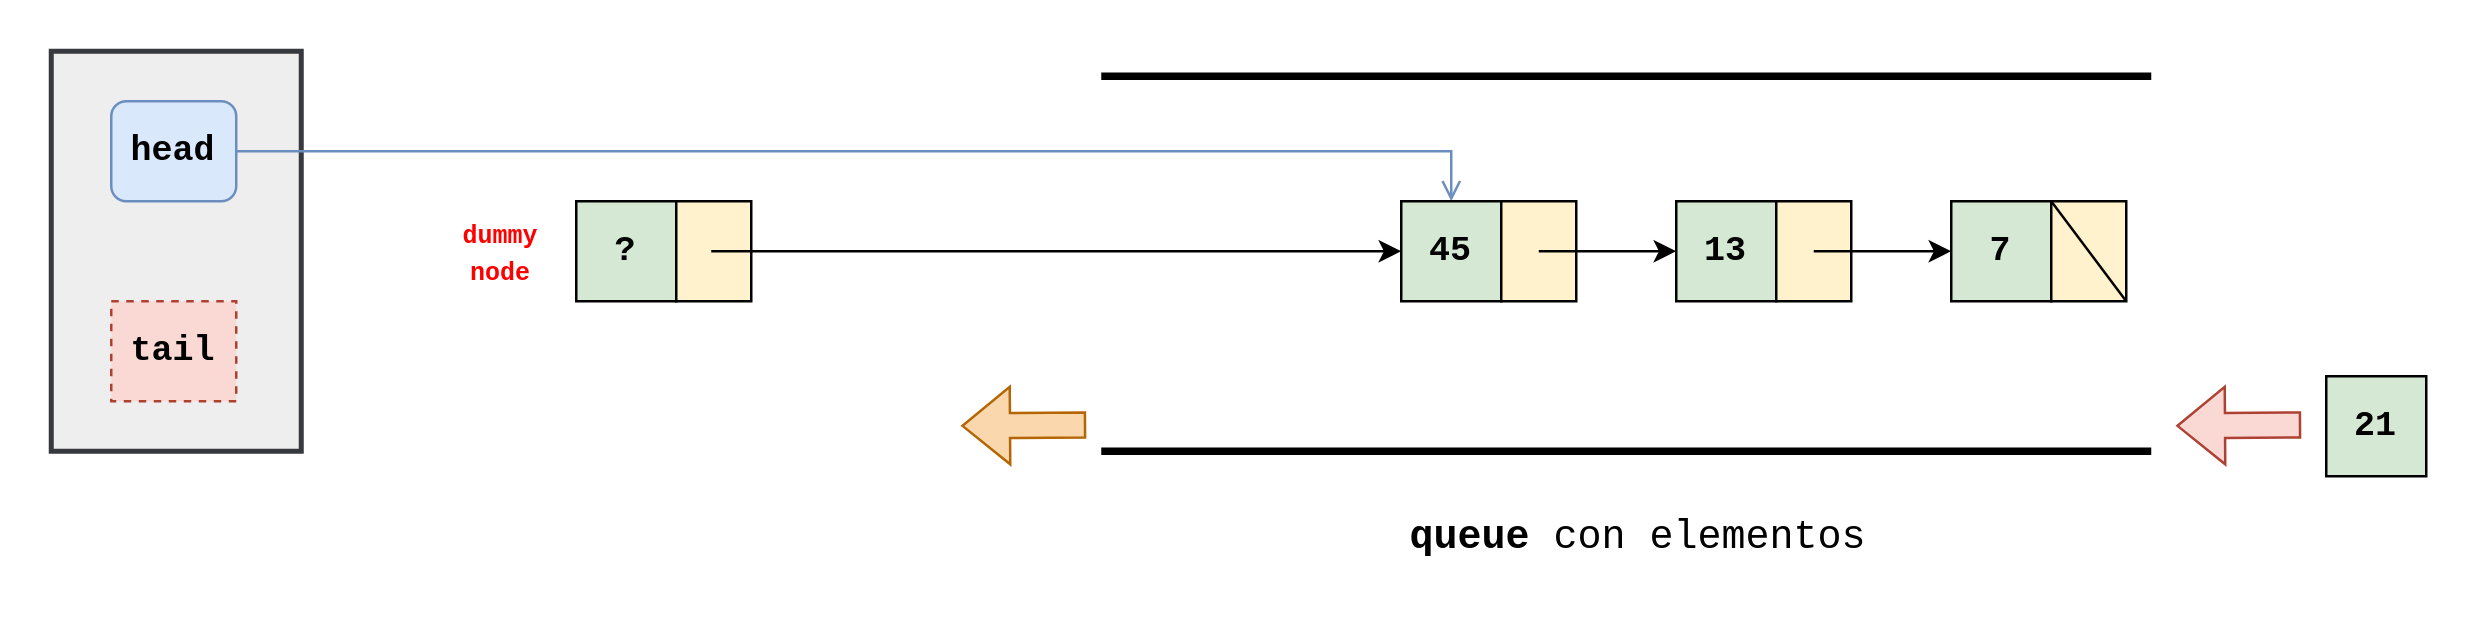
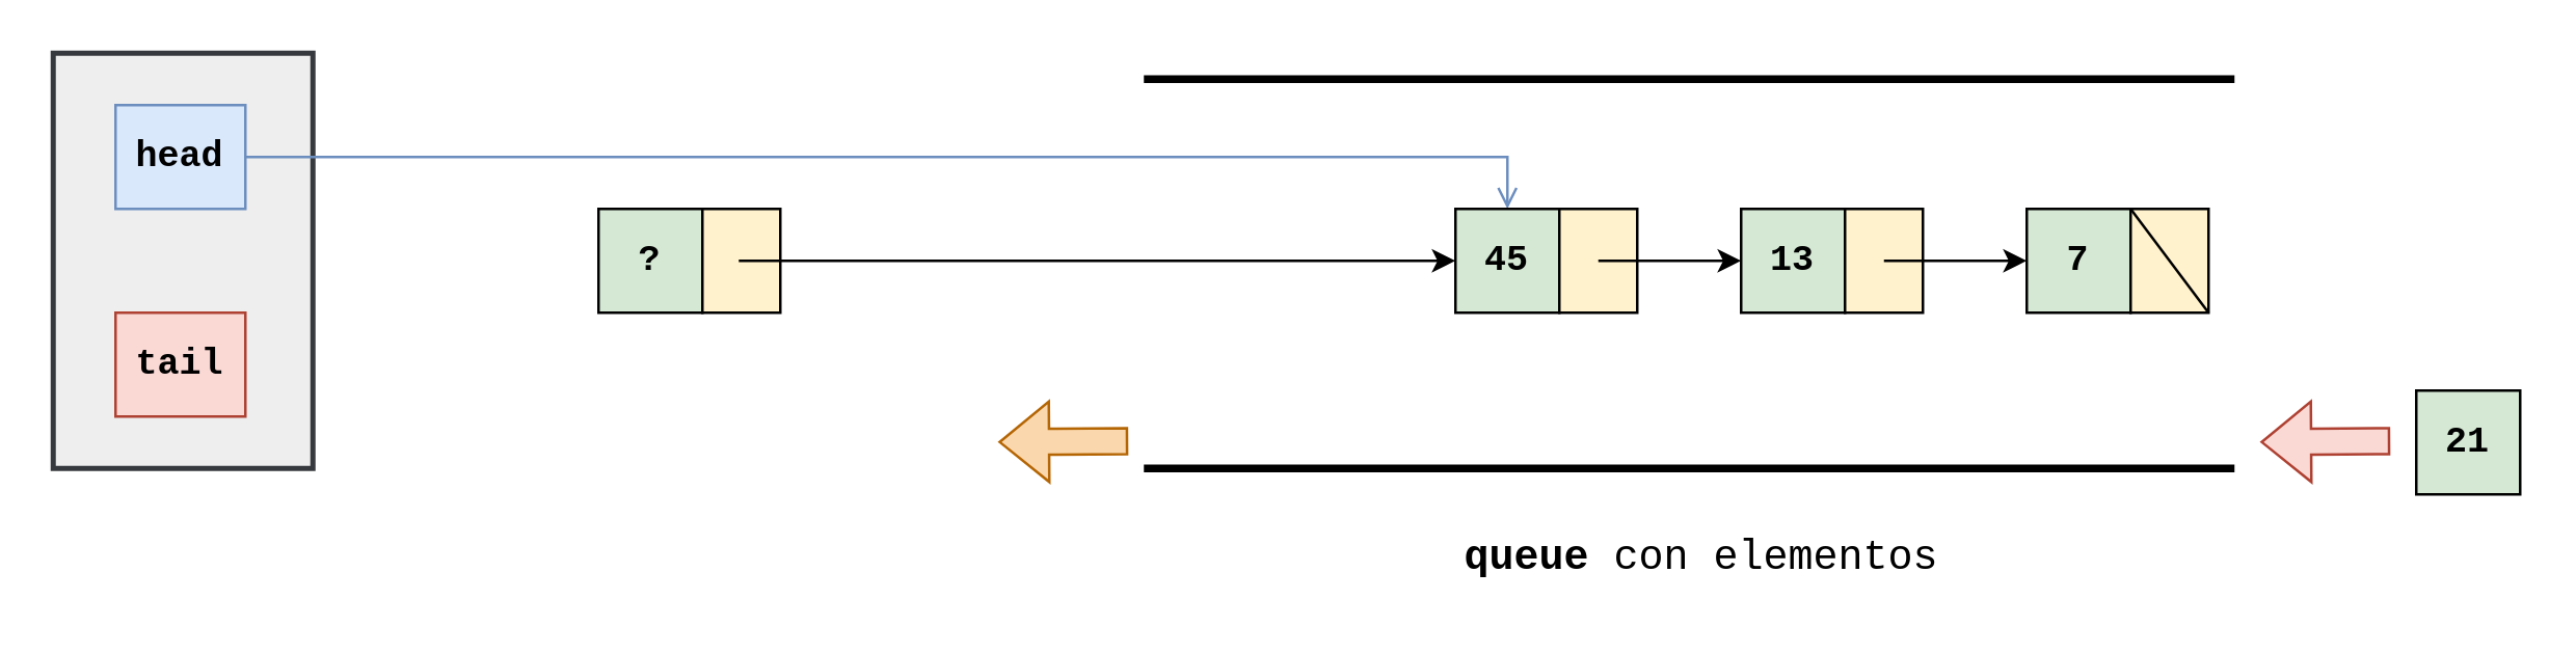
- <mxCell id="3" value="&lt;font style=&quot;font-size: 14px;&quot; face=&quot;Courier New&quot;&gt;&lt;b&gt;head&lt;/b&gt;&lt;/font&gt;" style="whiteSpace=wrap;html=1;fillColor=#dae8fc;strokeColor=#6C8EBF;rounded=1;" parent="1" vertex="1"><mxGeometry x="44" y="40" width="50" height="40" as="geometry" /></mxCell>
+ <mxCell id="3" value="&lt;font style=&quot;font-size: 14px;&quot; face=&quot;Courier New&quot;&gt;&lt;b&gt;head&lt;/b&gt;&lt;/font&gt;" style="rounded=0;whiteSpace=wrap;html=1;fillColor=#dae8fc;strokeColor=#6C8EBF;" parent="1" vertex="1"><mxGeometry x="44" y="40" width="50" height="40" as="geometry" /></mxCell>
- <mxCell id="9" value="&lt;font color=&quot;#ff0000&quot; style=&quot;font-size: 10px;&quot; face=&quot;Courier New&quot;&gt;&lt;b&gt;dummy node&lt;/b&gt;&lt;/font&gt;" style="text;html=1;align=center;verticalAlign=middle;whiteSpace=wrap;rounded=0;" parent="1" vertex="1"><mxGeometry x="180" y="85" width="40" height="30" as="geometry" /></mxCell>
- <mxCell id="5" value="&lt;font style=&quot;font-size: 14px;&quot; face=&quot;Courier New&quot;&gt;&lt;b&gt;tail&lt;/b&gt;&lt;/font&gt;" style="rounded=0;whiteSpace=wrap;html=1;fillColor=#fad9d5;strokeColor=#ae4132;dashed=1;" parent="1" vertex="1"><mxGeometry x="44" y="120" width="50" height="40" as="geometry" /></mxCell>
+ <mxCell id="5" value="&lt;font style=&quot;font-size: 14px;&quot; face=&quot;Courier New&quot;&gt;&lt;b&gt;tail&lt;/b&gt;&lt;/font&gt;" style="rounded=0;whiteSpace=wrap;html=1;fillColor=#fad9d5;strokeColor=#ae4132;" parent="1" vertex="1"><mxGeometry x="44" y="120" width="50" height="40" as="geometry" /></mxCell>
